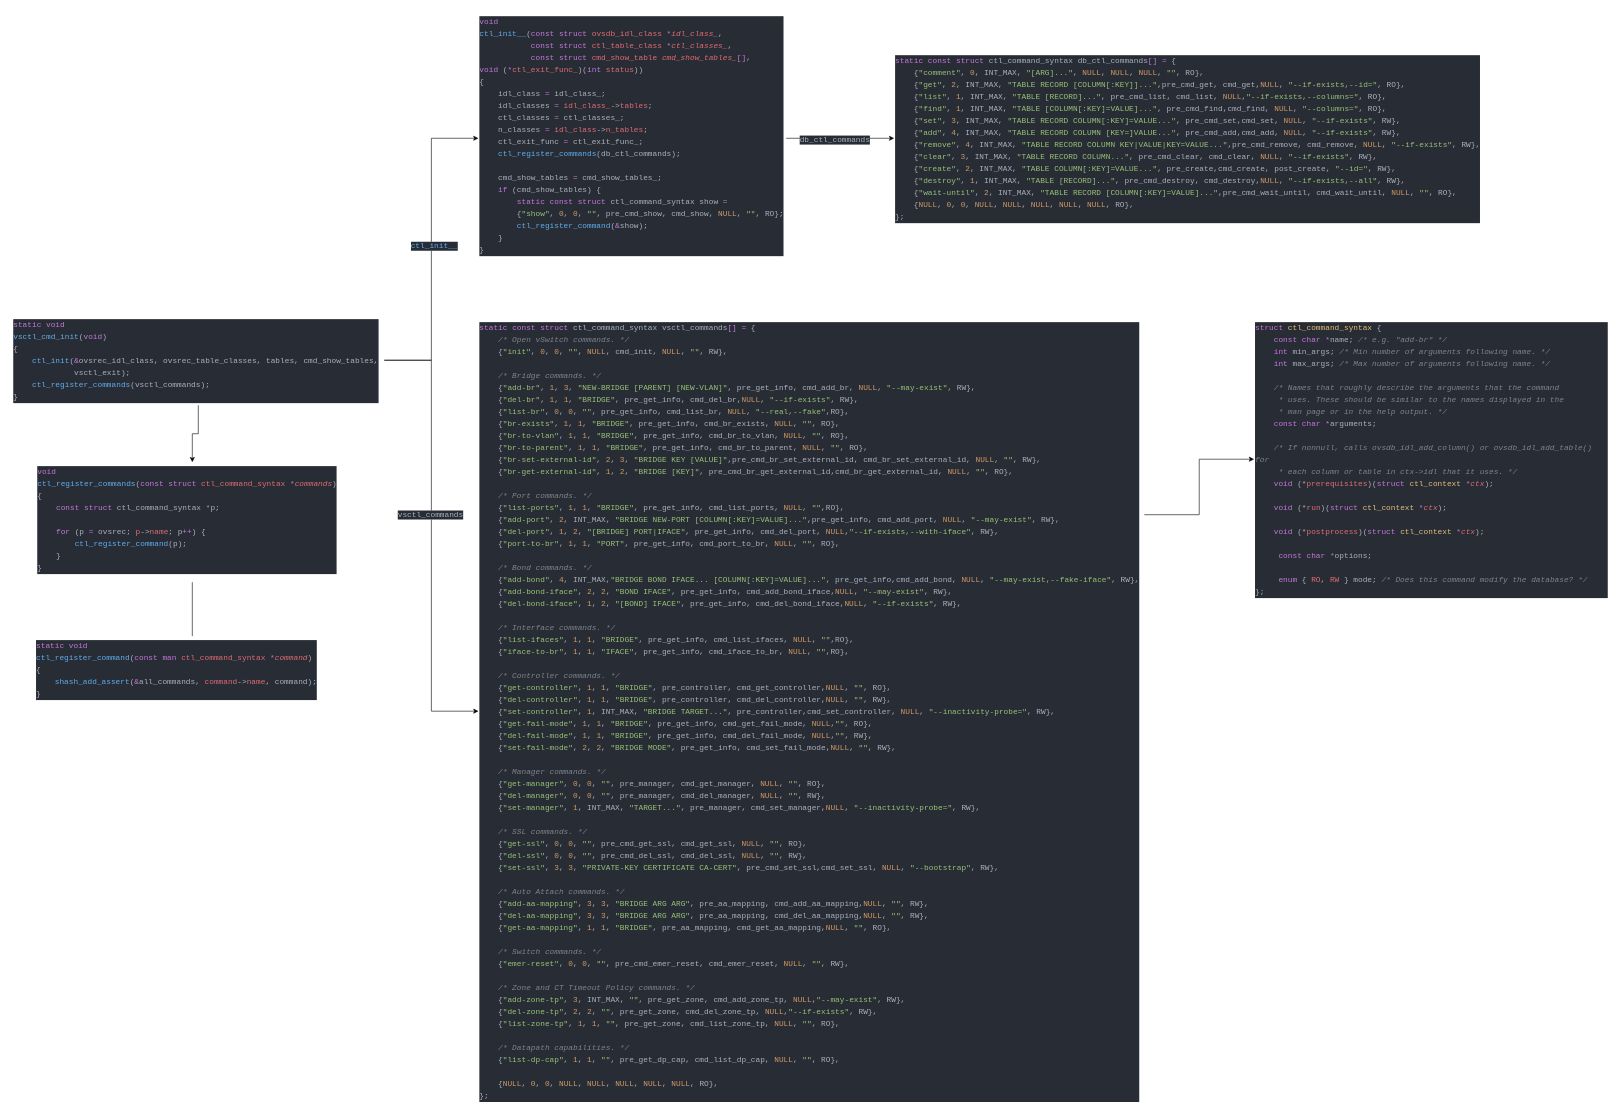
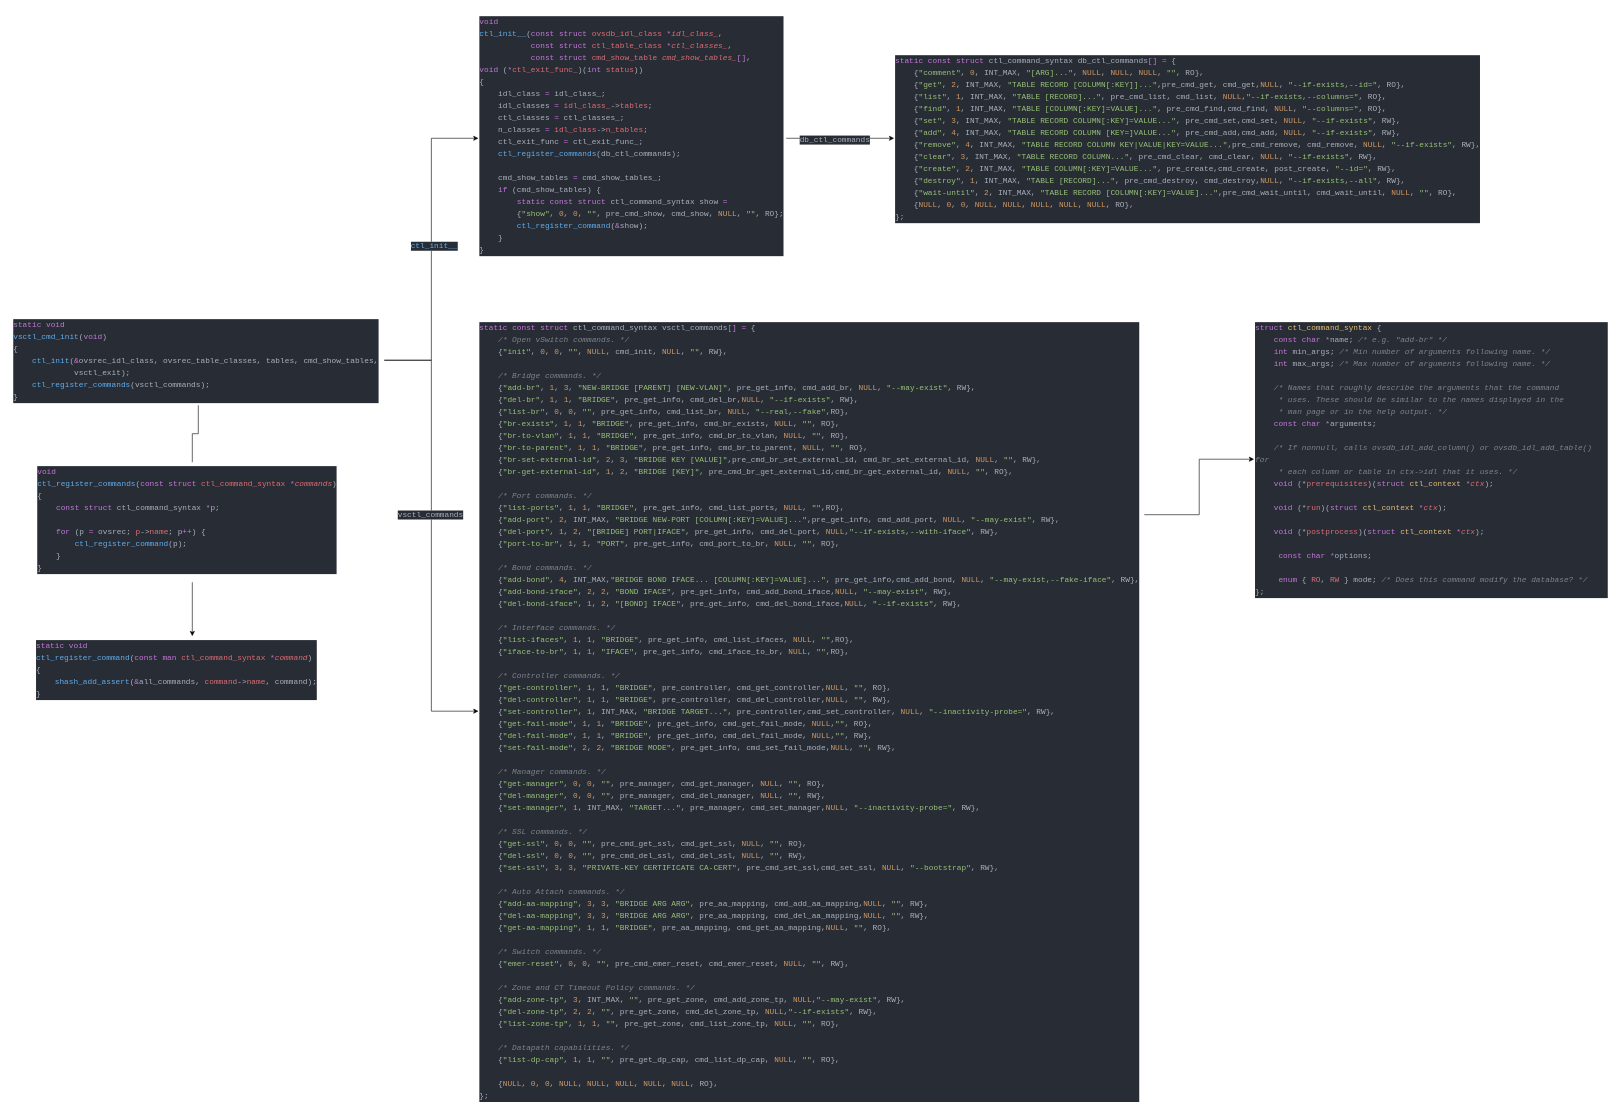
- <mxCell id="4" style="edgeStyle=orthogonalEdgeStyle;rounded=0;orthogonalLoop=1;jettySize=auto;html=1;exitX=0.5;exitY=1;exitDx=0;exitDy=0;" edge="1" parent="1" source="7" target="11"><mxGeometry relative="1" as="geometry" /></mxCell>
+ <mxCell id="4" style="edgeStyle=orthogonalEdgeStyle;rounded=0;orthogonalLoop=1;jettySize=auto;html=1;exitX=0.5;exitY=1;exitDx=0;exitDy=0;endArrow=none;" edge="1" parent="1" source="7" target="11"><mxGeometry relative="1" as="geometry" /></mxCell>
- <mxCell id="10" style="edgeStyle=orthogonalEdgeStyle;rounded=0;orthogonalLoop=1;jettySize=auto;html=1;exitX=0.5;exitY=1;exitDx=0;exitDy=0;entryX=0.5;entryY=0;entryDx=0;entryDy=0;endArrow=none;" edge="1" parent="1" source="11" target="12"><mxGeometry relative="1" as="geometry" /></mxCell>
+ <mxCell id="10" style="edgeStyle=orthogonalEdgeStyle;rounded=0;orthogonalLoop=1;jettySize=auto;html=1;exitX=0.5;exitY=1;exitDx=0;exitDy=0;entryX=0.5;entryY=0;entryDx=0;entryDy=0;" edge="1" parent="1" source="11" target="12"><mxGeometry relative="1" as="geometry" /></mxCell>
